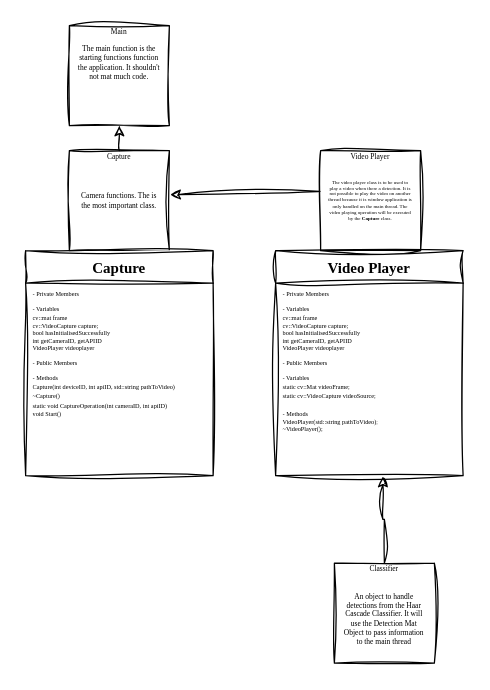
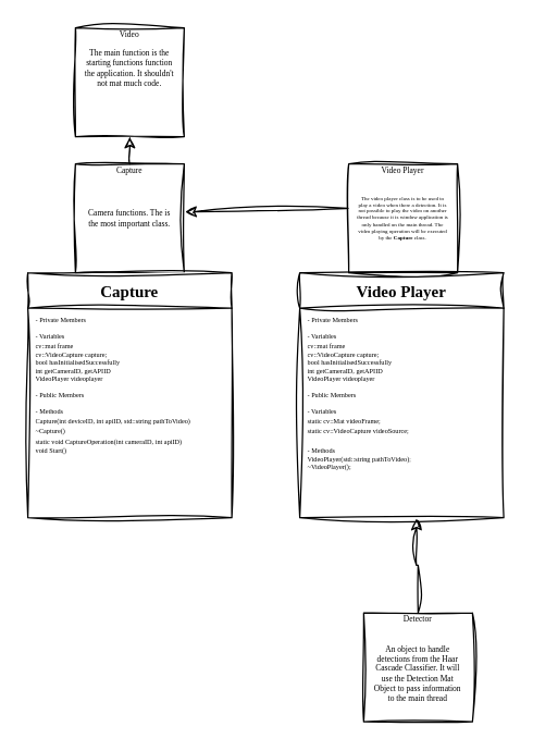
- <mxCell id="3" value="Main" style="text;html=1;align=center;verticalAlign=middle;whiteSpace=wrap;rounded=0;fontFamily=Architects Daughter;fontSource=https%3A%2F%2Ffonts.googleapis.com%2Fcss%3Ffamily%3DArchitects%2BDaughter;fontSize=6;" parent="1" vertex="1"><mxGeometry x="65" y="20" width="60" height="10" as="geometry" /></mxCell>
+ <mxCell id="3" value="Video" style="text;html=1;align=center;verticalAlign=middle;whiteSpace=wrap;rounded=0;fontFamily=Architects Daughter;fontSource=https%3A%2F%2Ffonts.googleapis.com%2Fcss%3Ffamily%3DArchitects%2BDaughter;fontSize=6;" parent="1" vertex="1"><mxGeometry x="65" y="20" width="60" height="10" as="geometry" /></mxCell>
- <mxCell id="18" value="Classifier" style="text;html=1;align=center;verticalAlign=middle;whiteSpace=wrap;rounded=0;fontFamily=Architects Daughter;fontSource=https%3A%2F%2Ffonts.googleapis.com%2Fcss%3Ffamily%3DArchitects%2BDaughter;fontSize=6;" parent="1" vertex="1"><mxGeometry x="277" y="450" width="60" height="10" as="geometry" /></mxCell>
+ <mxCell id="18" value="Detector" style="text;html=1;align=center;verticalAlign=middle;whiteSpace=wrap;rounded=0;fontFamily=Architects Daughter;fontSource=https%3A%2F%2Ffonts.googleapis.com%2Fcss%3Ffamily%3DArchitects%2BDaughter;fontSize=6;" parent="1" vertex="1"><mxGeometry x="277" y="450" width="60" height="10" as="geometry" /></mxCell>
